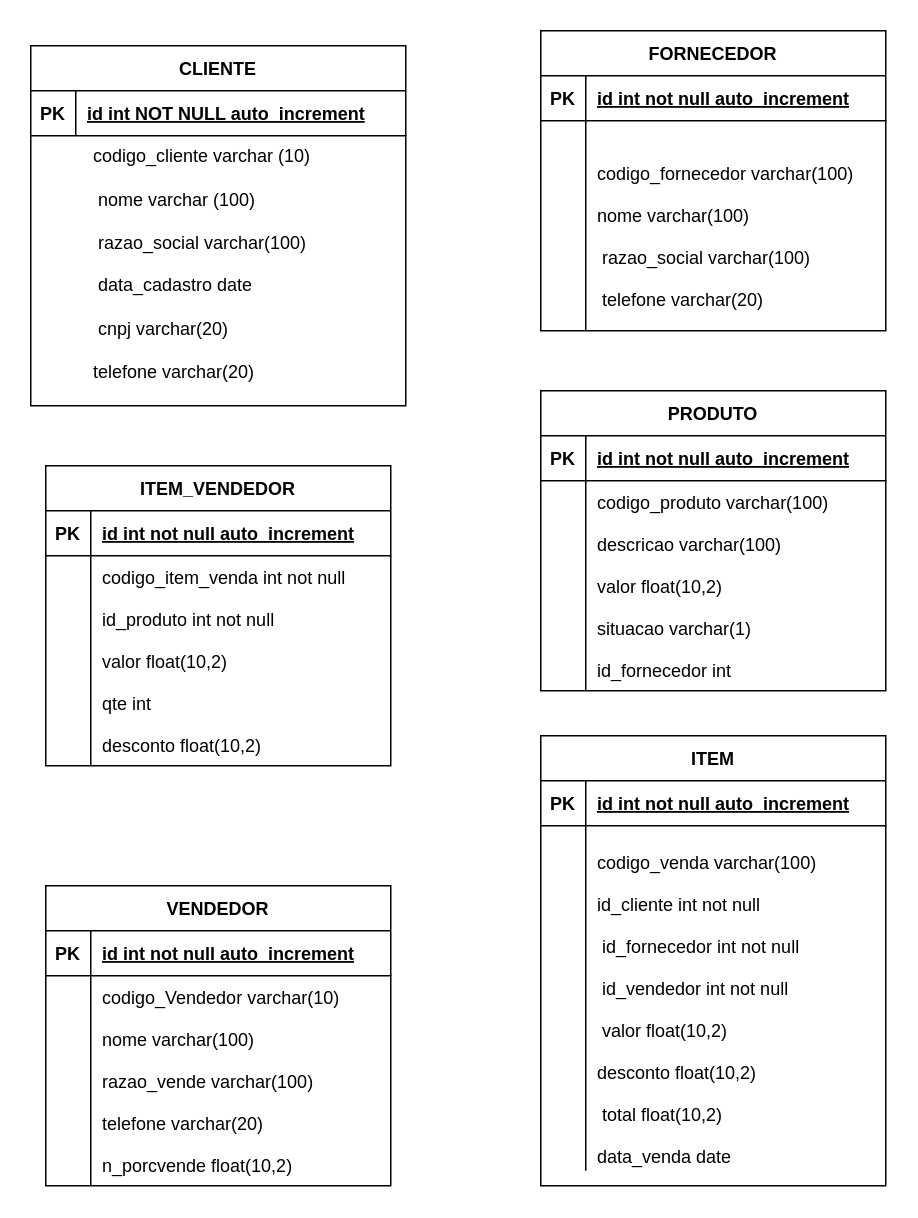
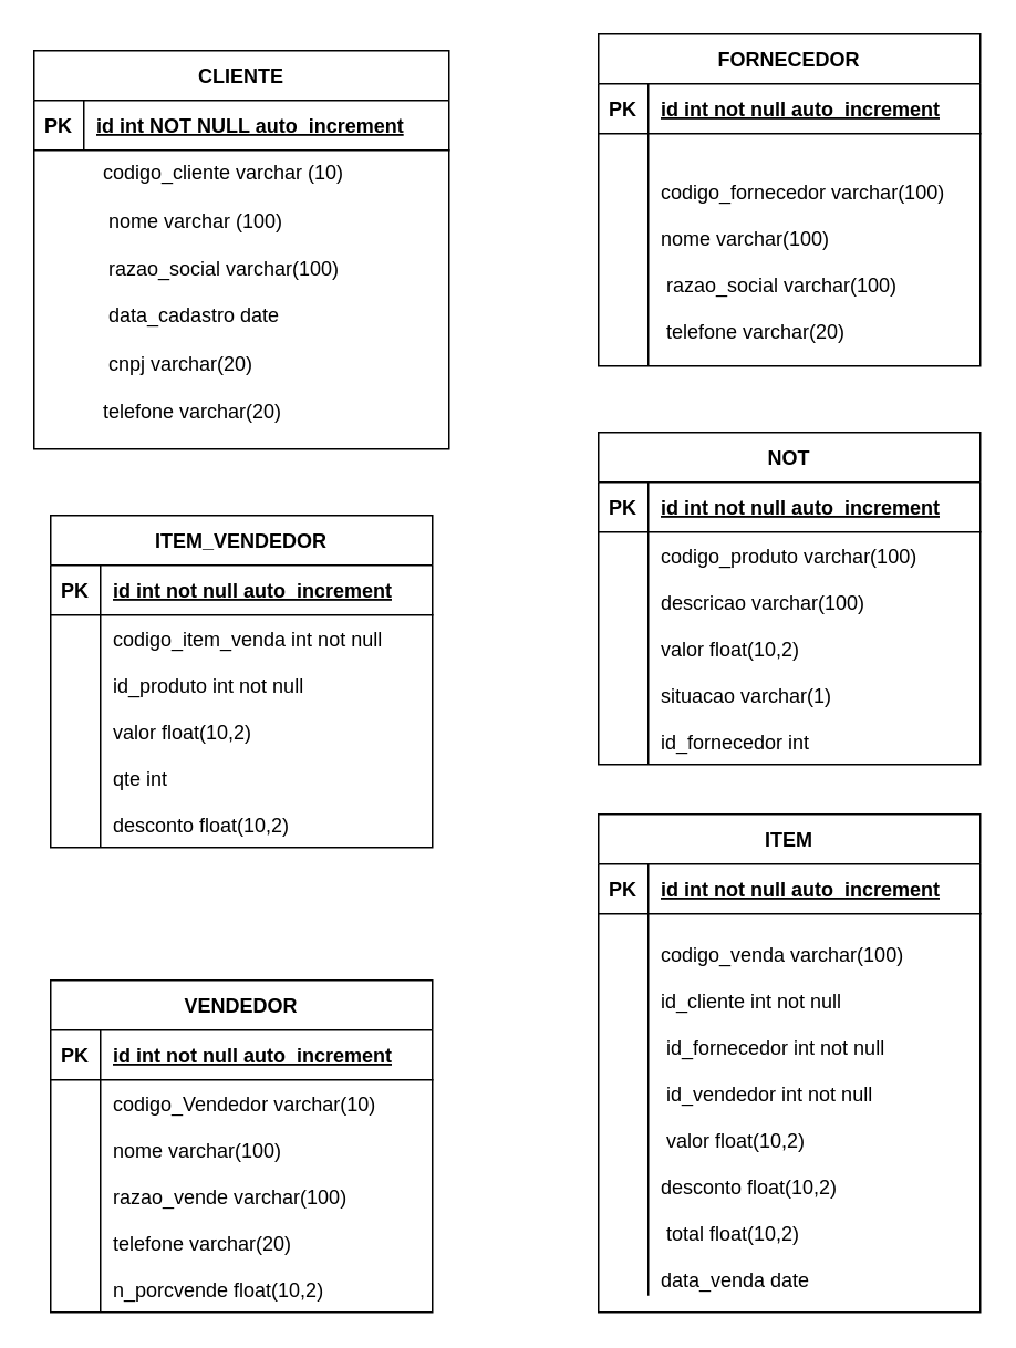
- <mxCell id="14" value="PRODUTO" style="shape=table;startSize=30;container=1;collapsible=1;childLayout=tableLayout;fixedRows=1;rowLines=0;fontStyle=1;align=center;resizeLast=1;" vertex="1" parent="1"><mxGeometry x="360" y="260" width="230" height="200" as="geometry" /></mxCell>
+ <mxCell id="14" value="NOT" style="shape=table;startSize=30;container=1;collapsible=1;childLayout=tableLayout;fixedRows=1;rowLines=0;fontStyle=1;align=center;resizeLast=1;" vertex="1" parent="1"><mxGeometry x="360" y="260" width="230" height="200" as="geometry" /></mxCell>
